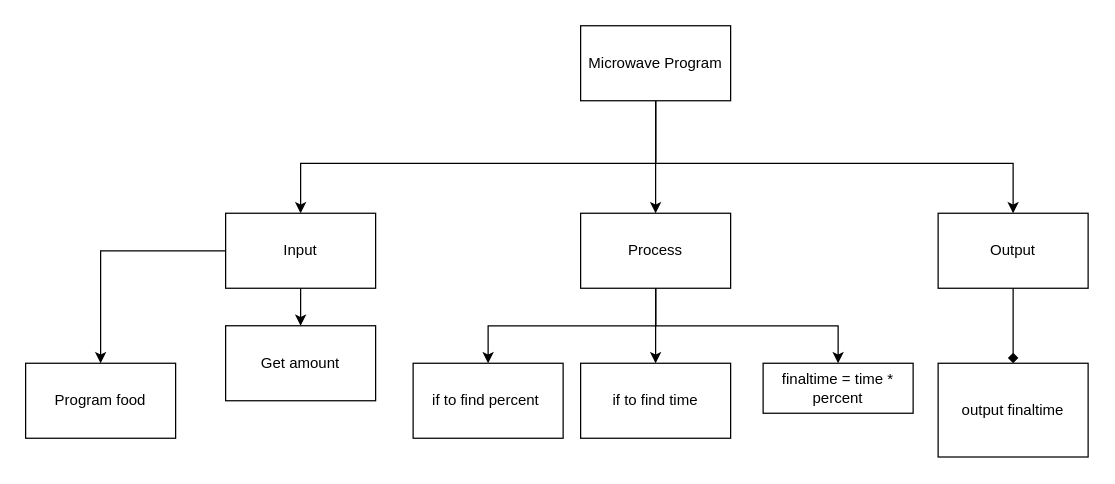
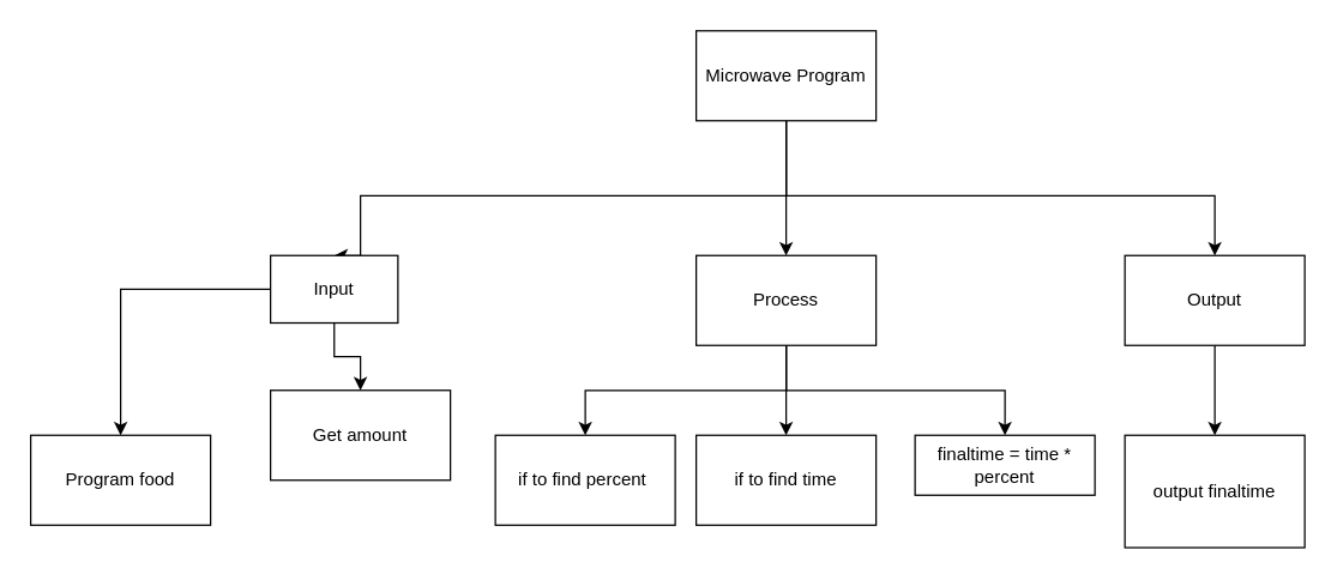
- <mxCell id="8" value="Input" style="rounded=0;whiteSpace=wrap;html=1;" vertex="1" parent="1"><mxGeometry x="180" y="170" width="120" height="60" as="geometry" /></mxCell>
+ <mxCell id="8" value="Input" style="rounded=0;whiteSpace=wrap;html=1;" vertex="1" parent="1"><mxGeometry x="180" y="170" width="85" height="45" as="geometry" /></mxCell>
- <mxCell id="13" style="edgeStyle=orthogonalEdgeStyle;rounded=0;html=1;entryX=0.5;entryY=0;entryDx=0;entryDy=0;endArrow=diamond;" edge="1" parent="1" source="14" target="18"><mxGeometry relative="1" as="geometry" /></mxCell>
+ <mxCell id="13" style="edgeStyle=orthogonalEdgeStyle;rounded=0;html=1;entryX=0.5;entryY=0;entryDx=0;entryDy=0;" edge="1" parent="1" source="14" target="18"><mxGeometry relative="1" as="geometry" /></mxCell>
